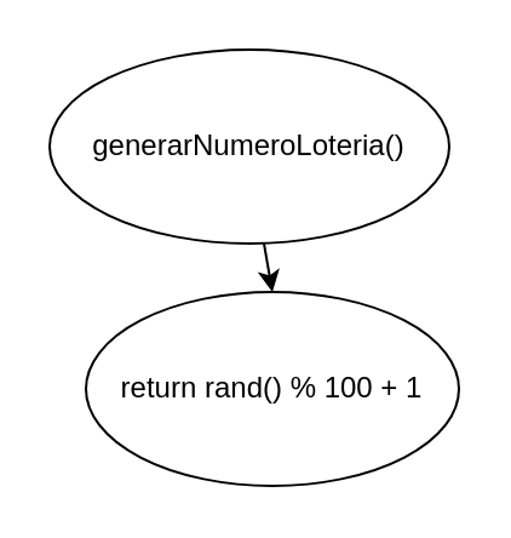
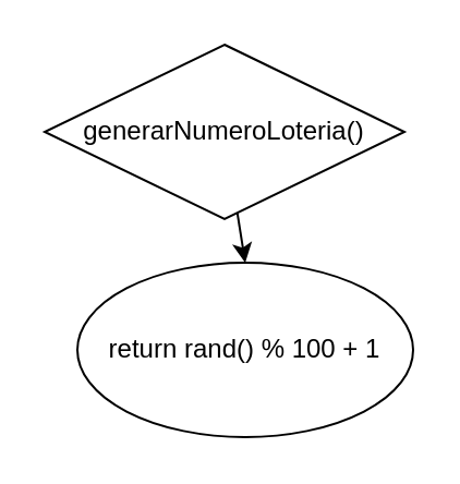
- <mxCell id="3" value="generarNumeroLoteria()" style="ellipse;whiteSpace=wrap;html=1;" vertex="1" parent="1"><mxGeometry x="20" y="20" width="165" height="80" as="geometry" /></mxCell>
+ <mxCell id="3" value="generarNumeroLoteria()" style="rhombus;whiteSpace=wrap;html=1;" vertex="1" parent="1"><mxGeometry x="20" y="20" width="165" height="80" as="geometry" /></mxCell>
